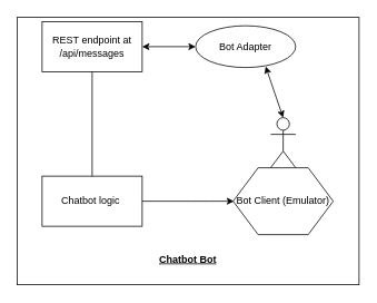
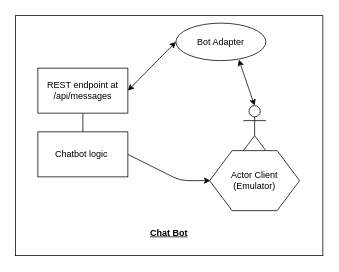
- <mxCell id="3" value="REST endpoint at /api/messages" style="rounded=0;whiteSpace=wrap;html=1;" vertex="1" parent="1"><mxGeometry x="50" y="25" width="120" height="60" as="geometry" /></mxCell>
+ <mxCell id="3" value="REST endpoint at /api/messages" style="rounded=0;whiteSpace=wrap;html=1;" vertex="1" parent="1"><mxGeometry x="50" y="90" width="120" height="60" as="geometry" /></mxCell>
- <mxCell id="2" value="&lt;b&gt;&lt;u&gt;&lt;br&gt;&lt;br&gt;&lt;br&gt;&lt;br&gt;&lt;br&gt;&lt;br&gt;&lt;br&gt;&lt;br&gt;&lt;br&gt;&lt;br&gt;&lt;br&gt;&lt;br&gt;&lt;br&gt;&lt;br&gt;&lt;br&gt;&lt;br&gt;&lt;br&gt;&lt;br&gt;Chatbot Bot&lt;/u&gt;&lt;/b&gt;" style="rounded=0;whiteSpace=wrap;html=1;" vertex="1" parent="1"><mxGeometry x="20" y="20" width="410" height="320" as="geometry" /></mxCell>
+ <mxCell id="2" value="&lt;b&gt;&lt;u&gt;&lt;br&gt;&lt;br&gt;&lt;br&gt;&lt;br&gt;&lt;br&gt;&lt;br&gt;&lt;br&gt;&lt;br&gt;&lt;br&gt;&lt;br&gt;&lt;br&gt;&lt;br&gt;&lt;br&gt;&lt;br&gt;&lt;br&gt;&lt;br&gt;&lt;br&gt;&lt;br&gt;Chat Bot&lt;/u&gt;&lt;/b&gt;" style="rounded=0;whiteSpace=wrap;html=1;" vertex="1" parent="1"><mxGeometry x="20" y="20" width="410" height="320" as="geometry" /></mxCell>
- <mxCell id="4" value="Chatbot logic&amp;nbsp;" style="rounded=0;whiteSpace=wrap;html=1;" vertex="1" parent="1"><mxGeometry x="50" y="210" width="120" height="60" as="geometry" /></mxCell>
+ <mxCell id="4" value="Chatbot logic&amp;nbsp;" style="rounded=0;whiteSpace=wrap;html=1;" vertex="1" parent="1"><mxGeometry x="50" y="175" width="120" height="60" as="geometry" /></mxCell>
- <mxCell id="8" value="Bot Client (Emulator)" style="shape=hexagon;perimeter=hexagonPerimeter2;whiteSpace=wrap;html=1;" vertex="1" parent="1"><mxGeometry x="279" y="200" width="120" height="80" as="geometry" /></mxCell>
+ <mxCell id="8" value="Actor Client (Emulator)" style="shape=hexagon;perimeter=hexagonPerimeter2;whiteSpace=wrap;html=1;" vertex="1" parent="1"><mxGeometry x="279" y="200" width="120" height="80" as="geometry" /></mxCell>
